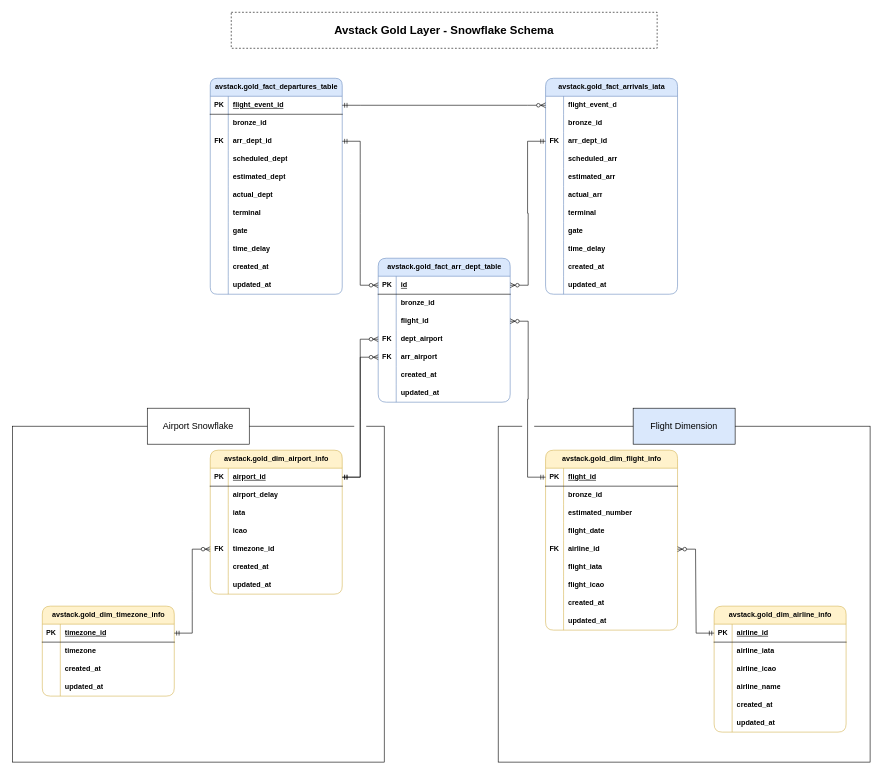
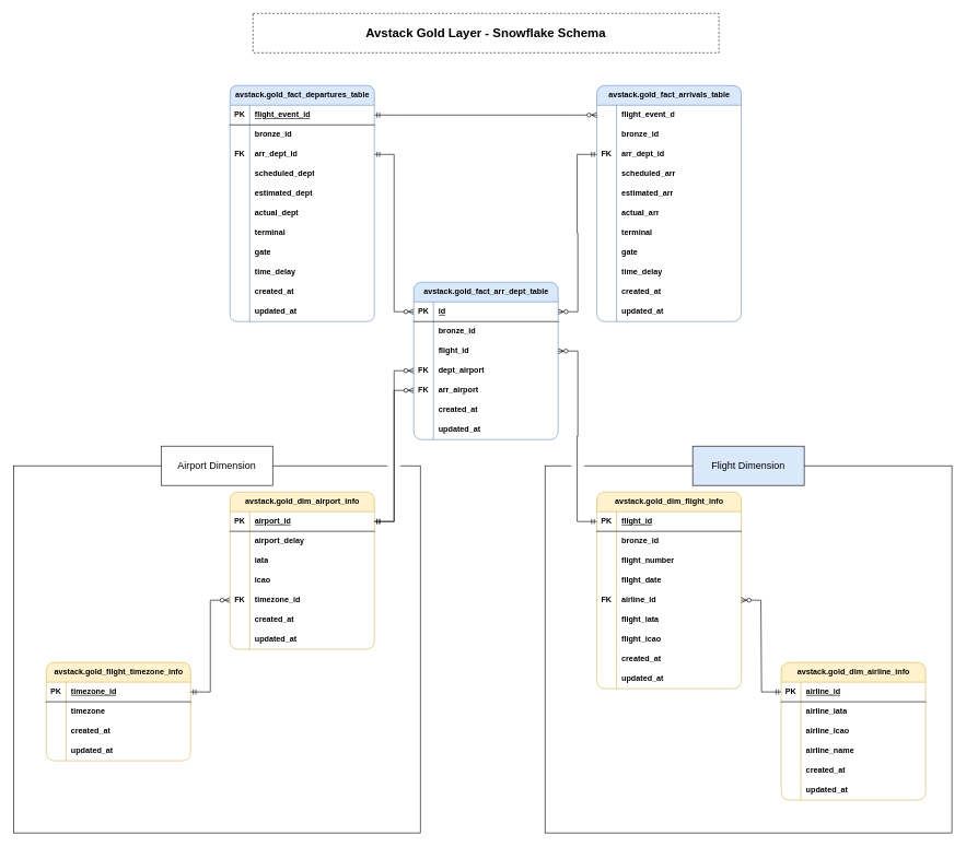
- <mxCell id="149" value="avstack.gold_fact_arrivals_iata" style="shape=table;startSize=30;container=1;collapsible=1;childLayout=tableLayout;fixedRows=1;rowLines=0;fontStyle=1;align=center;resizeLast=1;html=1;rounded=1;shadow=0;swimlaneLine=1;fillColor=#dae8fc;strokeColor=#6c8ebf;" vertex="1" parent="1"><mxGeometry x="909" y="130" width="220" height="360" as="geometry" /></mxCell>
+ <mxCell id="149" value="avstack.gold_fact_arrivals_table" style="shape=table;startSize=30;container=1;collapsible=1;childLayout=tableLayout;fixedRows=1;rowLines=0;fontStyle=1;align=center;resizeLast=1;html=1;rounded=1;shadow=0;swimlaneLine=1;fillColor=#dae8fc;strokeColor=#6c8ebf;" vertex="1" parent="1"><mxGeometry x="909" y="130" width="220" height="360" as="geometry" /></mxCell>
- <mxCell id="186" value="&lt;font style=&quot;font-size: 15px;&quot;&gt;Airport Snowflake&lt;/font&gt;" style="rounded=0;whiteSpace=wrap;html=1;" vertex="1" parent="1"><mxGeometry x="245" y="680" width="170" height="60" as="geometry" /></mxCell>
+ <mxCell id="186" value="&lt;font style=&quot;font-size: 15px;&quot;&gt;Airport Dimension&lt;/font&gt;" style="rounded=0;whiteSpace=wrap;html=1;" vertex="1" parent="1"><mxGeometry x="245" y="680" width="170" height="60" as="geometry" /></mxCell>
- <mxCell id="70" value="estimated_number" style="shape=partialRectangle;connectable=0;fillColor=none;top=0;left=0;bottom=0;right=0;align=left;spacingLeft=6;overflow=hidden;whiteSpace=wrap;html=1;fontStyle=1" vertex="1" parent="68"><mxGeometry x="30" width="190" height="30" as="geometry"><mxRectangle width="190" height="30" as="alternateBounds" /></mxGeometry></mxCell>
+ <mxCell id="70" value="flight_number" style="shape=partialRectangle;connectable=0;fillColor=none;top=0;left=0;bottom=0;right=0;align=left;spacingLeft=6;overflow=hidden;whiteSpace=wrap;html=1;fontStyle=1" vertex="1" parent="68"><mxGeometry x="30" width="190" height="30" as="geometry"><mxRectangle width="190" height="30" as="alternateBounds" /></mxGeometry></mxCell>
- <mxCell id="6" value="avstack.gold_dim_timezone_info" style="shape=table;startSize=30;container=1;collapsible=1;childLayout=tableLayout;fixedRows=1;rowLines=0;fontStyle=1;align=center;resizeLast=1;html=1;rounded=1;shadow=0;swimlaneLine=1;fillColor=#fff2cc;strokeColor=#d6b656;" vertex="1" parent="1"><mxGeometry x="70" y="1010" width="220" height="150" as="geometry" /></mxCell>
+ <mxCell id="6" value="avstack.gold_filght_timezone_info" style="shape=table;startSize=30;container=1;collapsible=1;childLayout=tableLayout;fixedRows=1;rowLines=0;fontStyle=1;align=center;resizeLast=1;html=1;rounded=1;shadow=0;swimlaneLine=1;fillColor=#fff2cc;strokeColor=#d6b656;" vertex="1" parent="1"><mxGeometry x="70" y="1010" width="220" height="150" as="geometry" /></mxCell>
